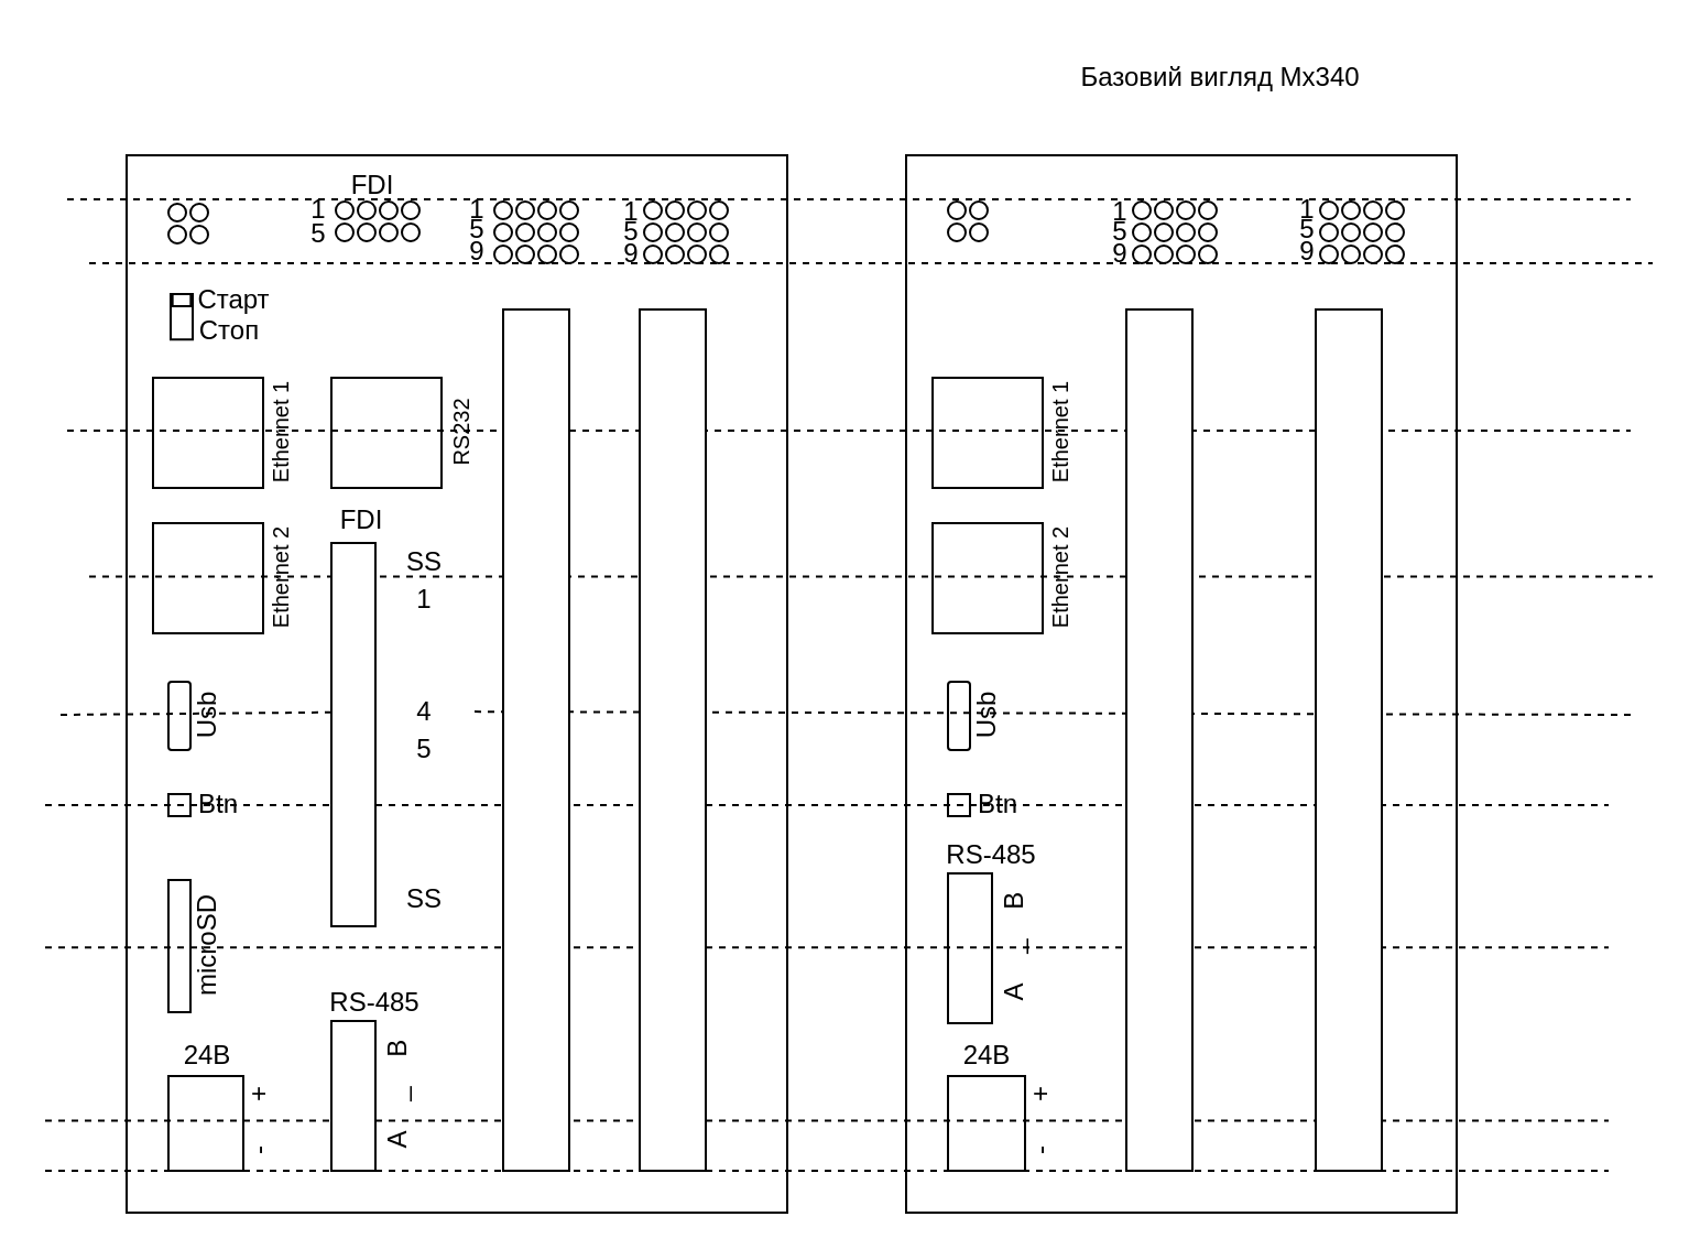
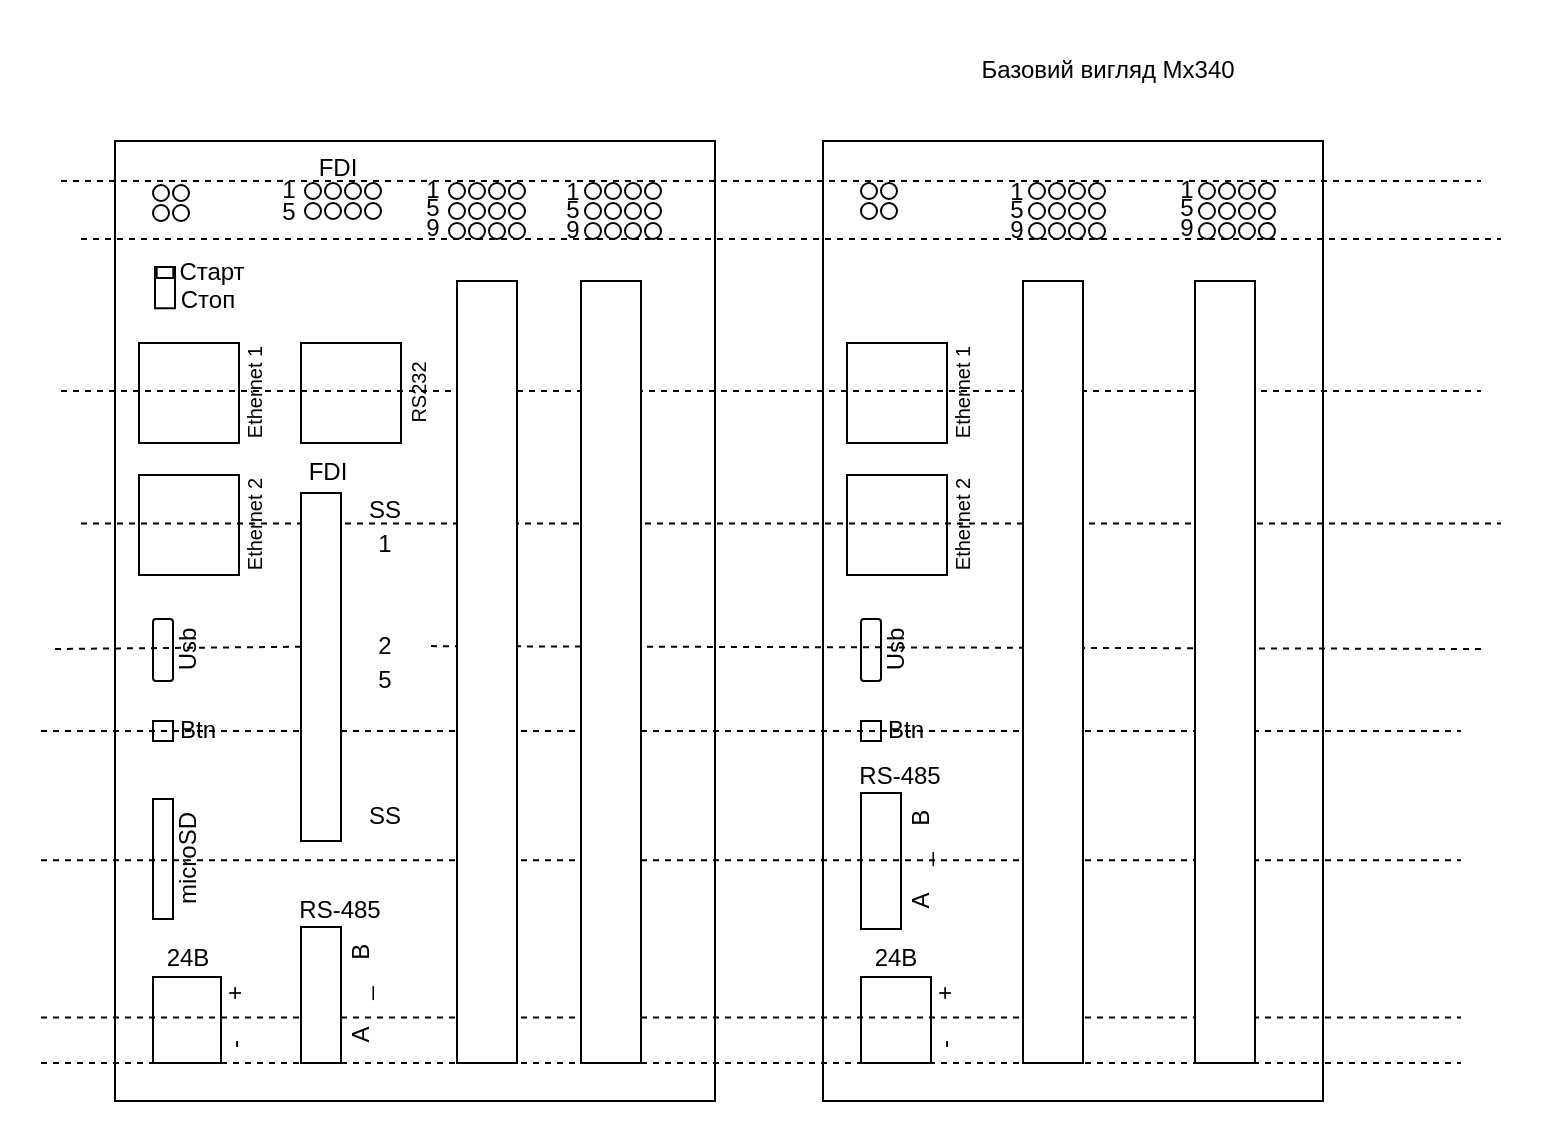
- <mxCell id="126" value="4" style="text;html=1;strokeColor=none;fillColor=none;align=center;verticalAlign=middle;whiteSpace=wrap;rounded=0;" parent="1" vertex="1"><mxGeometry x="170" y="314" width="45" height="17" as="geometry" /></mxCell>
+ <mxCell id="126" value="2" style="text;html=1;strokeColor=none;fillColor=none;align=center;verticalAlign=middle;whiteSpace=wrap;rounded=0;" parent="1" vertex="1"><mxGeometry x="170" y="314" width="45" height="17" as="geometry" /></mxCell>
